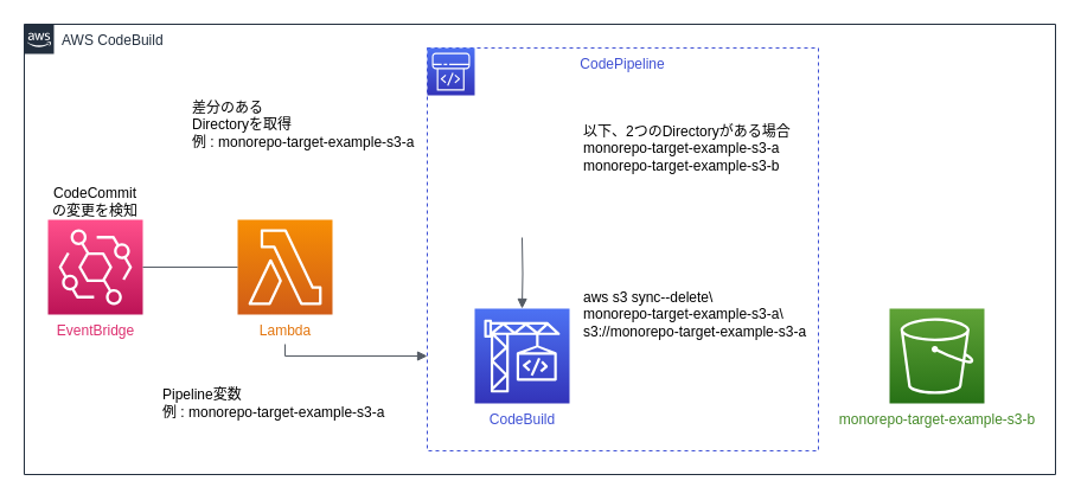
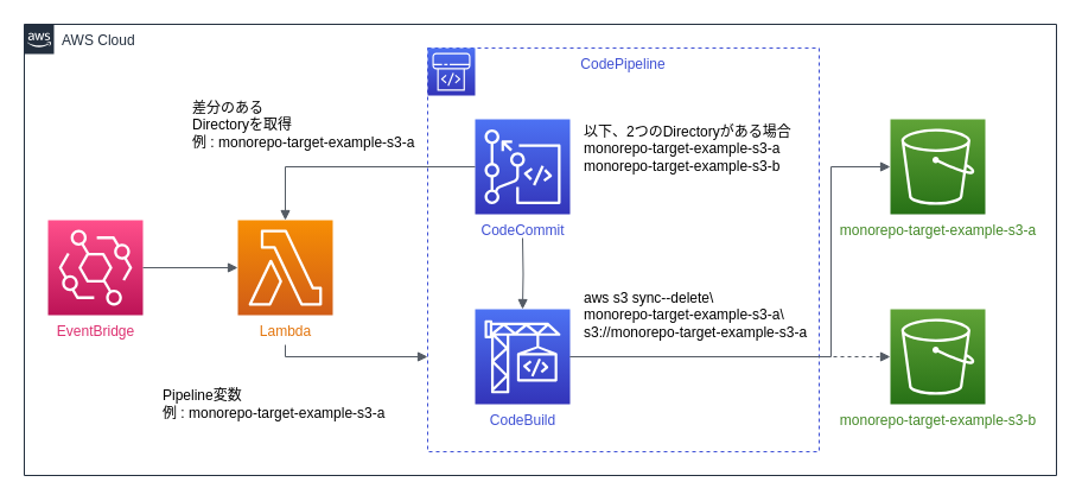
- <mxCell id="2" value="AWS CodeBuild" style="points=[[0,0],[0.25,0],[0.5,0],[0.75,0],[1,0],[1,0.25],[1,0.5],[1,0.75],[1,1],[0.75,1],[0.5,1],[0.25,1],[0,1],[0,0.75],[0,0.5],[0,0.25]];outlineConnect=0;gradientColor=none;html=1;whiteSpace=wrap;fontSize=12;fontStyle=0;container=1;pointerEvents=0;collapsible=0;recursiveResize=0;shape=mxgraph.aws4.group;grIcon=mxgraph.aws4.group_aws_cloud_alt;strokeColor=#232F3E;fillColor=none;verticalAlign=top;align=left;spacingLeft=30;fontColor=#232F3E;dashed=0;" parent="1" vertex="1"><mxGeometry x="20" y="20" width="870" height="380" as="geometry" /></mxCell>
+ <mxCell id="2" value="AWS Cloud" style="points=[[0,0],[0.25,0],[0.5,0],[0.75,0],[1,0],[1,0.25],[1,0.5],[1,0.75],[1,1],[0.75,1],[0.5,1],[0.25,1],[0,1],[0,0.75],[0,0.5],[0,0.25]];outlineConnect=0;gradientColor=none;html=1;whiteSpace=wrap;fontSize=12;fontStyle=0;container=1;pointerEvents=0;collapsible=0;recursiveResize=0;shape=mxgraph.aws4.group;grIcon=mxgraph.aws4.group_aws_cloud_alt;strokeColor=#232F3E;fillColor=none;verticalAlign=top;align=left;spacingLeft=30;fontColor=#232F3E;dashed=0;" parent="1" vertex="1"><mxGeometry x="20" y="20" width="870" height="380" as="geometry" /></mxCell>
+ <mxCell id="15" value="" style="edgeStyle=orthogonalEdgeStyle;html=1;endArrow=block;elbow=vertical;startArrow=none;endFill=1;strokeColor=#545B64;rounded=0;fontColor=#438a26;exitX=0;exitY=0.5;exitDx=0;exitDy=0;exitPerimeter=0;entryX=0.5;entryY=0;entryDx=0;entryDy=0;entryPerimeter=0;" parent="2" source="6" target="5" edge="1"><mxGeometry width="100" relative="1" as="geometry"><mxPoint x="80" y="150" as="sourcePoint" /><mxPoint x="180" y="150" as="targetPoint" /></mxGeometry></mxCell>
+ <mxCell id="6" value="&lt;font color=&quot;#3f50d4&quot;&gt;CodeCommit&lt;/font&gt;" style="sketch=0;points=[[0,0,0],[0.25,0,0],[0.5,0,0],[0.75,0,0],[1,0,0],[0,1,0],[0.25,1,0],[0.5,1,0],[0.75,1,0],[1,1,0],[0,0.25,0],[0,0.5,0],[0,0.75,0],[1,0.25,0],[1,0.5,0],[1,0.75,0]];outlineConnect=0;fontColor=#232F3E;gradientColor=#4D72F3;gradientDirection=north;fillColor=#3334B9;strokeColor=#ffffff;dashed=0;verticalLabelPosition=bottom;verticalAlign=top;align=center;html=1;fontSize=12;fontStyle=0;aspect=fixed;shape=mxgraph.aws4.resourceIcon;resIcon=mxgraph.aws4.codecommit;" parent="2" vertex="1"><mxGeometry x="380" y="80" width="80" height="80" as="geometry" /></mxCell>
+ <mxCell id="19" value="&lt;font color=&quot;#438926&quot;&gt;monorepo-target-example-s3-a&lt;br&gt;&lt;/font&gt;" style="sketch=0;points=[[0,0,0],[0.25,0,0],[0.5,0,0],[0.75,0,0],[1,0,0],[0,1,0],[0.25,1,0],[0.5,1,0],[0.75,1,0],[1,1,0],[0,0.25,0],[0,0.5,0],[0,0.75,0],[1,0.25,0],[1,0.5,0],[1,0.75,0]];outlineConnect=0;fontColor=#232F3E;gradientColor=#60A337;gradientDirection=north;fillColor=#277116;strokeColor=#ffffff;dashed=0;verticalLabelPosition=bottom;verticalAlign=top;align=center;html=1;fontSize=12;fontStyle=0;aspect=fixed;shape=mxgraph.aws4.resourceIcon;resIcon=mxgraph.aws4.s3;" parent="2" vertex="1"><mxGeometry x="730" y="80" width="80" height="80" as="geometry" /></mxCell>
- <mxCell id="11" value="&lt;font color=&quot;#000000&quot;&gt;CodeCommitの変更を検知&lt;/font&gt;" style="rounded=0;whiteSpace=wrap;html=1;fontColor=#438926;fillColor=none;strokeColor=none;align=center;" parent="2" vertex="1"><mxGeometry x="20" y="135" width="80" height="30" as="geometry" /></mxCell>
+ <mxCell id="20" value="" style="edgeStyle=orthogonalEdgeStyle;html=1;endArrow=block;elbow=vertical;startArrow=none;endFill=1;strokeColor=#545B64;rounded=0;entryX=0;entryY=0.5;entryDx=0;entryDy=0;entryPerimeter=0;exitX=1;exitY=0.5;exitDx=0;exitDy=0;exitPerimeter=0;" edge="1" parent="2" source="8" target="19"><mxGeometry width="100" relative="1" as="geometry"><mxPoint x="450" y="430" as="sourcePoint" /><mxPoint x="550" y="430" as="targetPoint" /><Array as="points"><mxPoint x="680" y="280" /><mxPoint x="680" y="120" /></Array></mxGeometry></mxCell>
- <mxCell id="10" value="" style="edgeStyle=orthogonalEdgeStyle;html=1;endArrow=none;elbow=vertical;startArrow=none;endFill=1;strokeColor=#545B64;rounded=0;fontColor=#438926;exitX=1;exitY=0.5;exitDx=0;exitDy=0;exitPerimeter=0;entryX=0;entryY=0.5;entryDx=0;entryDy=0;entryPerimeter=0;" parent="2" source="4" target="5" edge="1"><mxGeometry width="100" relative="1" as="geometry"><mxPoint x="110" y="60" as="sourcePoint" /><mxPoint x="210" y="60" as="targetPoint" /></mxGeometry></mxCell>
+ <mxCell id="10" value="" style="edgeStyle=orthogonalEdgeStyle;html=1;endArrow=block;elbow=vertical;startArrow=none;endFill=1;strokeColor=#545B64;rounded=0;fontColor=#438926;exitX=1;exitY=0.5;exitDx=0;exitDy=0;exitPerimeter=0;entryX=0;entryY=0.5;entryDx=0;entryDy=0;entryPerimeter=0;" parent="2" source="4" target="5" edge="1"><mxGeometry width="100" relative="1" as="geometry"><mxPoint x="110" y="60" as="sourcePoint" /><mxPoint x="210" y="60" as="targetPoint" /></mxGeometry></mxCell>
+ <mxCell id="21" value="" style="edgeStyle=orthogonalEdgeStyle;html=1;endArrow=block;elbow=vertical;startArrow=none;endFill=1;strokeColor=#545B64;rounded=0;exitX=1;exitY=0.5;exitDx=0;exitDy=0;exitPerimeter=0;entryX=0;entryY=0.5;entryDx=0;entryDy=0;entryPerimeter=0;dashed=1;" edge="1" parent="2" source="8" target="9"><mxGeometry width="100" relative="1" as="geometry"><mxPoint x="560" y="430" as="sourcePoint" /><mxPoint x="660" y="430" as="targetPoint" /></mxGeometry></mxCell>
